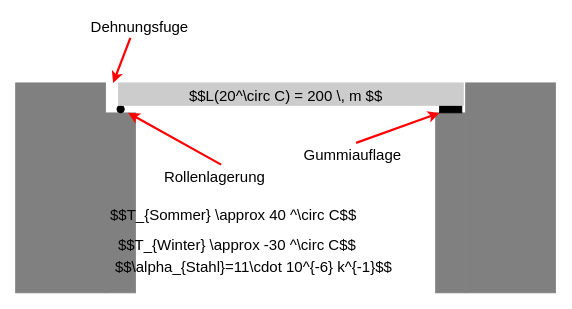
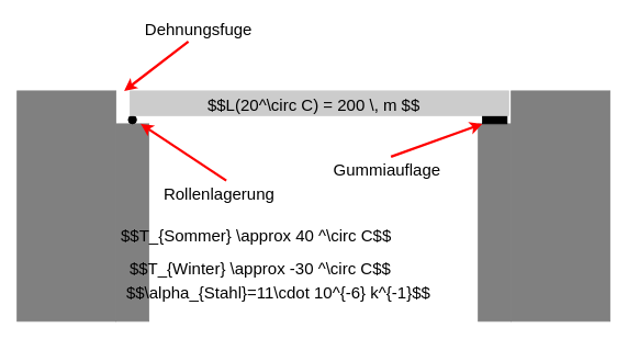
- <mxCell id="9" value="Dehnungsfuge" style="text;html=1;resizable=0;autosize=1;align=center;verticalAlign=middle;points=[];fillColor=none;strokeColor=none;rounded=0;fontSize=20;" vertex="1" parent="1"><mxGeometry x="110" y="20" width="150" height="30" as="geometry" /></mxCell>
+ <mxCell id="9" value="Dehnungsfuge" style="text;html=1;resizable=0;autosize=1;align=center;verticalAlign=middle;points=[];fillColor=none;strokeColor=none;rounded=0;fontSize=20;" vertex="1" parent="1"><mxGeometry x="165" y="20" width="150" height="30" as="geometry" /></mxCell>
- <mxCell id="12" value="Rollenlagerung" style="text;html=1;resizable=0;autosize=1;align=center;verticalAlign=middle;points=[];fillColor=none;strokeColor=none;rounded=0;fontSize=20;" vertex="1" parent="1"><mxGeometry x="210" y="220" width="150" height="30" as="geometry" /></mxCell>
+ <mxCell id="12" value="Rollenlagerung" style="text;html=1;resizable=0;autosize=1;align=center;verticalAlign=middle;points=[];fillColor=none;strokeColor=none;rounded=0;fontSize=20;" vertex="1" parent="1"><mxGeometry x="190" y="220" width="150" height="30" as="geometry" /></mxCell>
